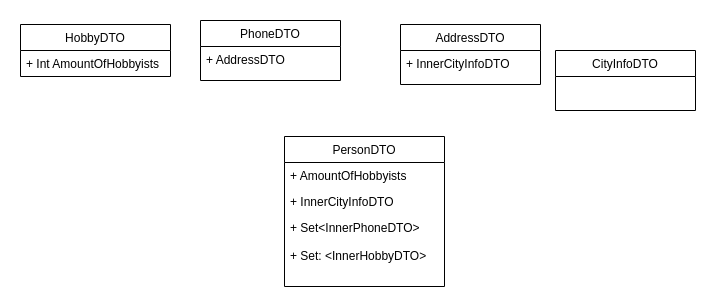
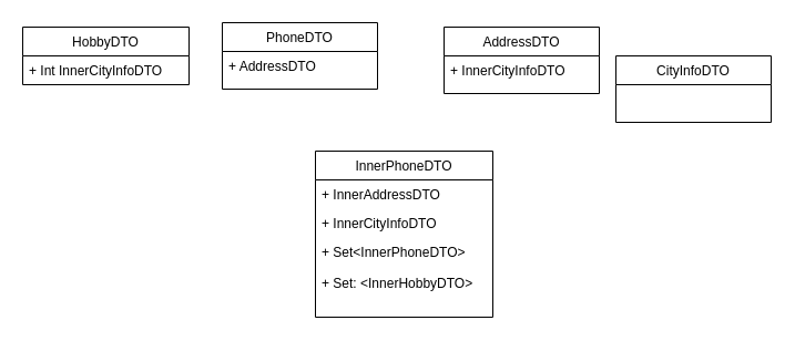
- <mxCell id="8" value="+ Int AmountOfHobbyists" style="text;strokeColor=none;fillColor=none;align=left;verticalAlign=top;spacingLeft=4;spacingRight=4;overflow=hidden;rotatable=0;points=[[0,0.5],[1,0.5]];portConstraint=eastwest;" vertex="1" parent="7"><mxGeometry y="26" width="150" height="26" as="geometry" /></mxCell>
+ <mxCell id="8" value="+ Int InnerCityInfoDTO" style="text;strokeColor=none;fillColor=none;align=left;verticalAlign=top;spacingLeft=4;spacingRight=4;overflow=hidden;rotatable=0;points=[[0,0.5],[1,0.5]];portConstraint=eastwest;" vertex="1" parent="7"><mxGeometry y="26" width="150" height="26" as="geometry" /></mxCell>
- <mxCell id="3" value="PersonDTO" style="swimlane;fontStyle=0;childLayout=stackLayout;horizontal=1;startSize=26;fillColor=none;horizontalStack=0;resizeParent=1;resizeParentMax=0;resizeLast=0;collapsible=1;marginBottom=0;" vertex="1" parent="1"><mxGeometry x="284" y="136" width="160" height="150" as="geometry" /></mxCell>
+ <mxCell id="3" value="InnerPhoneDTO" style="swimlane;fontStyle=0;childLayout=stackLayout;horizontal=1;startSize=26;fillColor=none;horizontalStack=0;resizeParent=1;resizeParentMax=0;resizeLast=0;collapsible=1;marginBottom=0;" vertex="1" parent="1"><mxGeometry x="284" y="136" width="160" height="150" as="geometry" /></mxCell>
- <mxCell id="4" value="+ AmountOfHobbyists" style="text;strokeColor=none;fillColor=none;align=left;verticalAlign=top;spacingLeft=4;spacingRight=4;overflow=hidden;rotatable=0;points=[[0,0.5],[1,0.5]];portConstraint=eastwest;" vertex="1" parent="3"><mxGeometry y="26" width="160" height="26" as="geometry" /></mxCell>
+ <mxCell id="4" value="+ InnerAddressDTO" style="text;strokeColor=none;fillColor=none;align=left;verticalAlign=top;spacingLeft=4;spacingRight=4;overflow=hidden;rotatable=0;points=[[0,0.5],[1,0.5]];portConstraint=eastwest;" vertex="1" parent="3"><mxGeometry y="26" width="160" height="26" as="geometry" /></mxCell>
